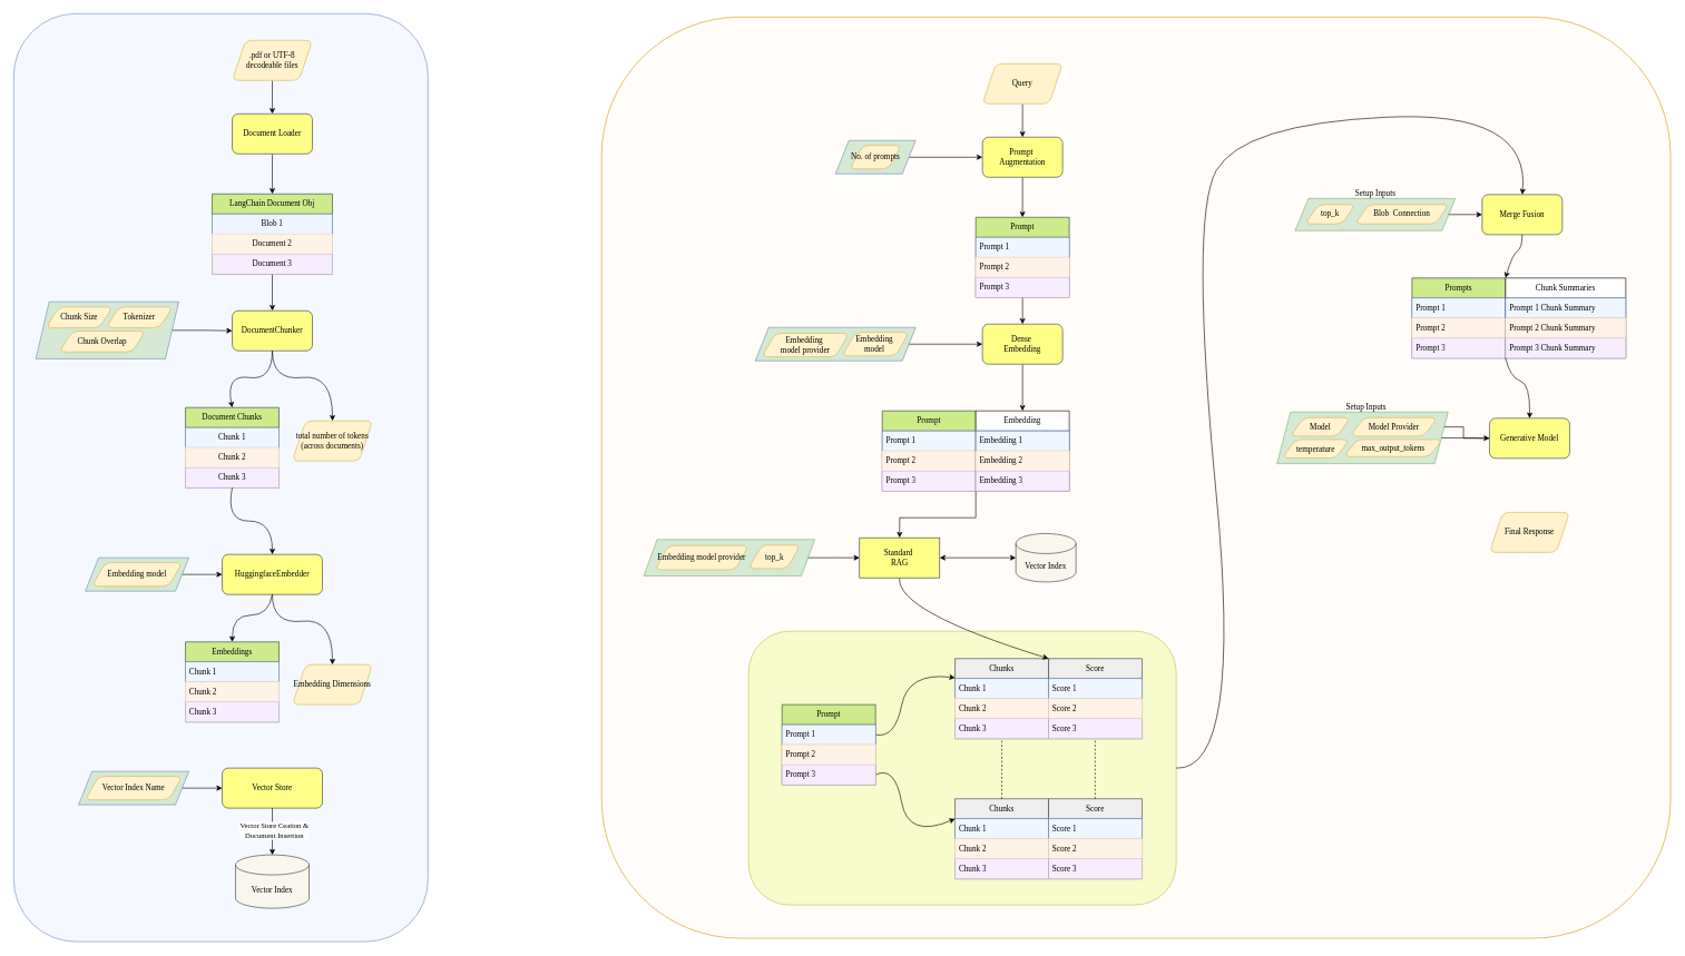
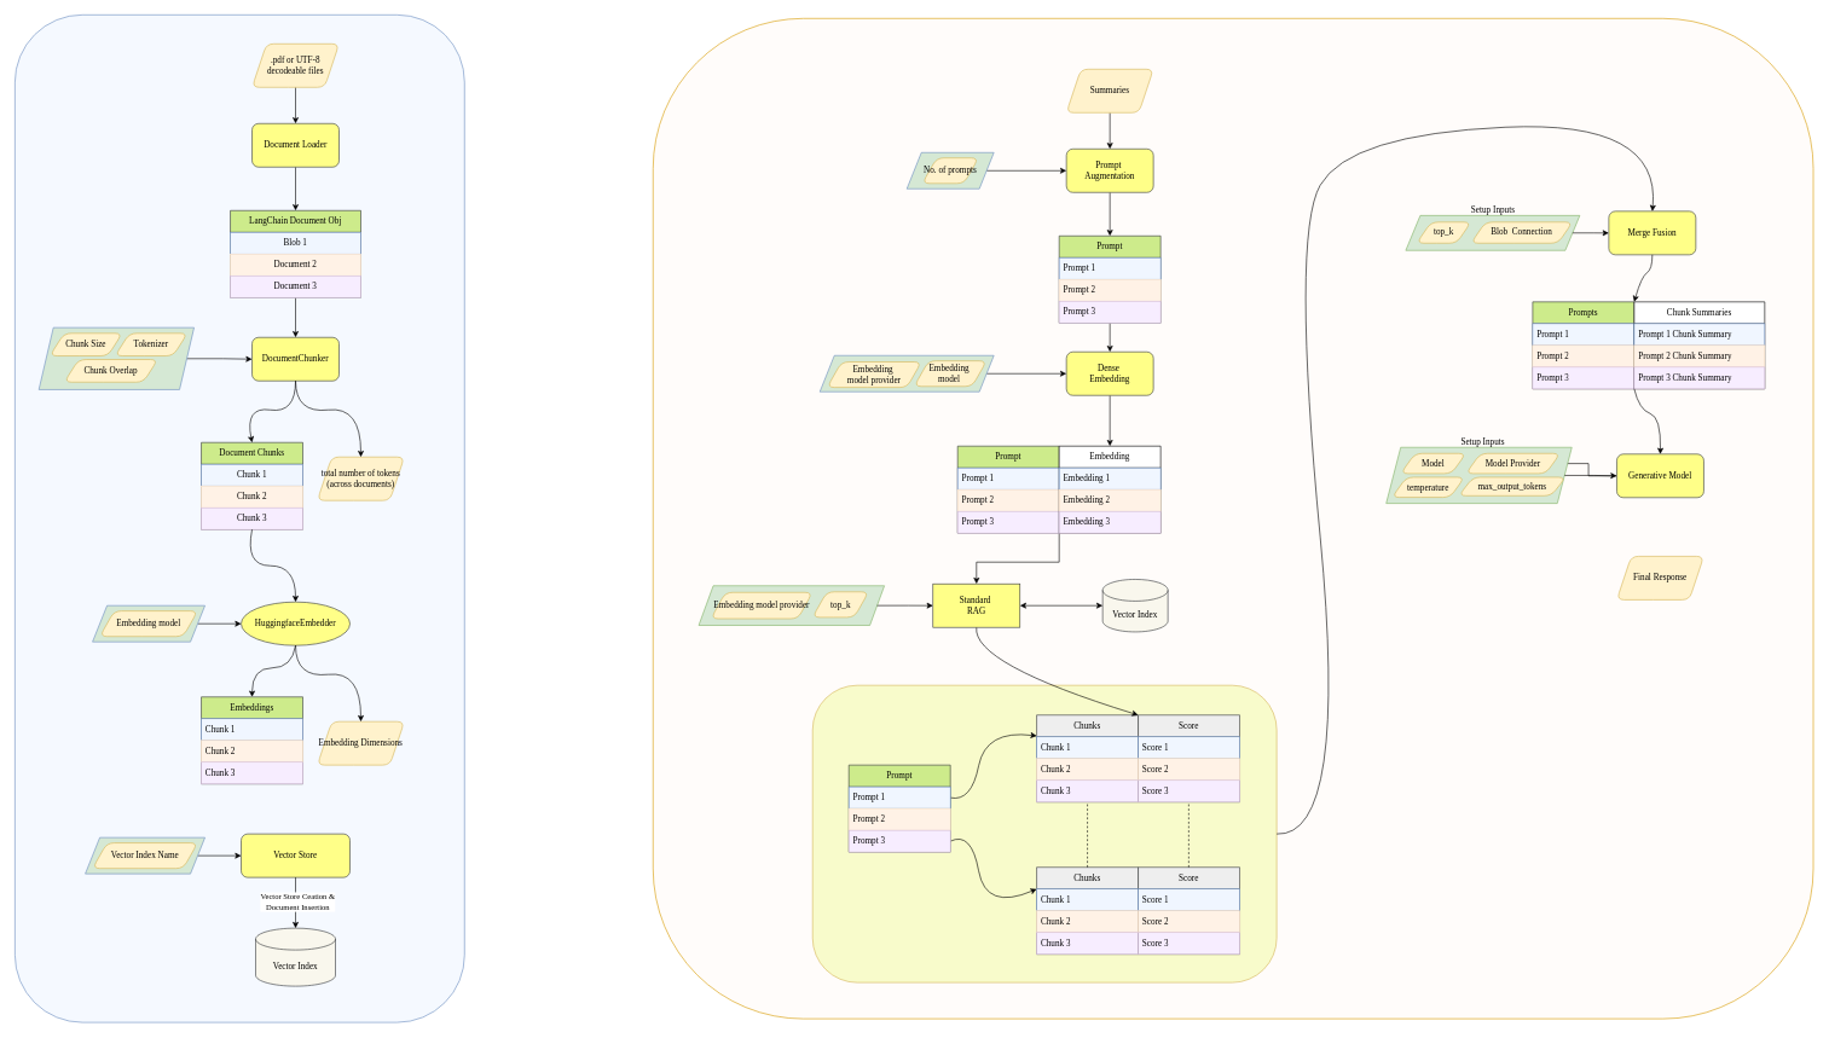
- <mxCell id="6" value="Query" style="shape=parallelogram;perimeter=parallelogramPerimeter;whiteSpace=wrap;html=1;fixedSize=1;rounded=1;fillColor=#fff2cc;strokeColor=#d6b656;fontFamily=Architects Daughter;fontSource=https%3A%2F%2Ffonts.googleapis.com%2Fcss%3Ffamily%3DArchitects%2BDaughter;" parent="1" vertex="1"><mxGeometry y="95" width="120" height="60" as="geometry" x="1470" /></mxCell>
+ <mxCell id="6" value="Summaries" style="shape=parallelogram;perimeter=parallelogramPerimeter;whiteSpace=wrap;html=1;fixedSize=1;rounded=1;fillColor=#fff2cc;strokeColor=#d6b656;fontFamily=Architects Daughter;fontSource=https%3A%2F%2Ffonts.googleapis.com%2Fcss%3Ffamily%3DArchitects%2BDaughter;" parent="1" vertex="1"><mxGeometry y="95" width="120" height="60" as="geometry" x="1470" /></mxCell>
- <mxCell id="108" value="HuggingfaceEmbedder" style="whiteSpace=wrap;html=1;fillColor=#ffff88;strokeColor=#36393d;rounded=1;fontFamily=Architects Daughter;fontSource=https%3A%2F%2Ffonts.googleapis.com%2Fcss%3Ffamily%3DArchitects%2BDaughter;" parent="1" vertex="1"><mxGeometry x="332" y="830" width="150" height="60" as="geometry" /></mxCell>
+ <mxCell id="108" value="HuggingfaceEmbedder" style="ellipse;whiteSpace=wrap;html=1;fillColor=#ffff88;strokeColor=#36393d;fontFamily=Architects Daughter;fontSource=https%3A%2F%2Ffonts.googleapis.com%2Fcss%3Ffamily%3DArchitects%2BDaughter;" parent="1" vertex="1"><mxGeometry x="332" y="830" width="150" height="60" as="geometry" /></mxCell>
